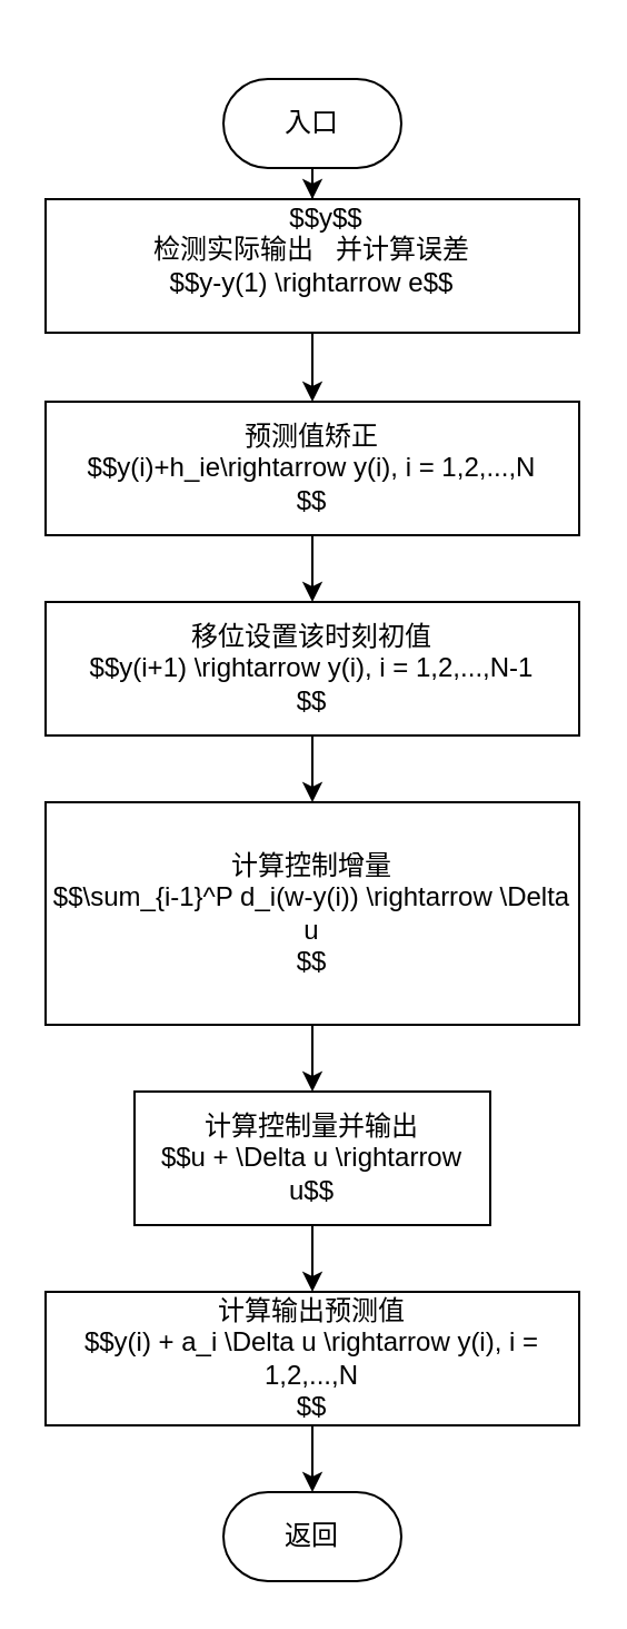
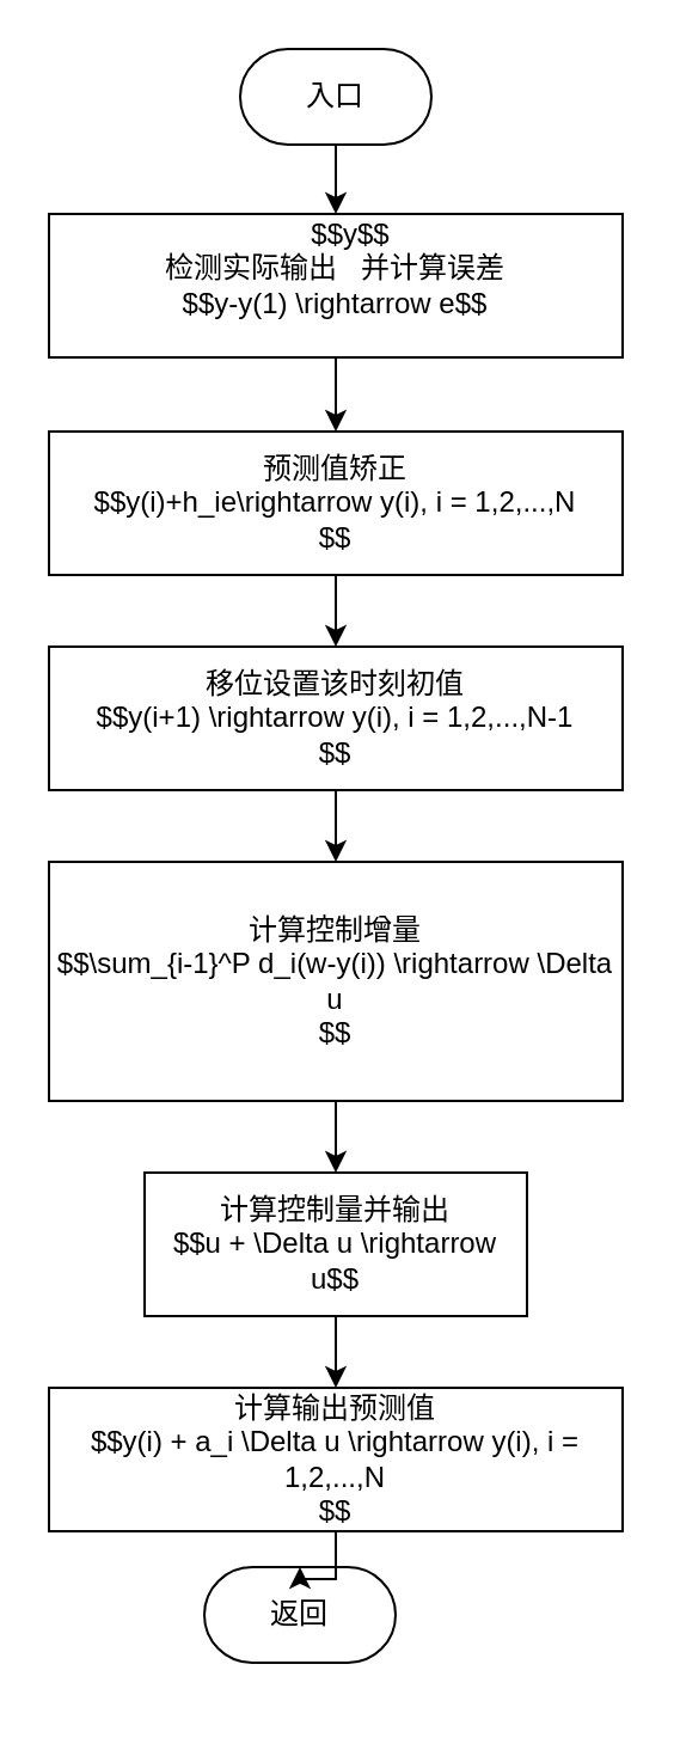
- <mxCell id="3" value="入口" style="rounded=1;whiteSpace=wrap;html=1;arcSize=50;" parent="1" vertex="1"><mxGeometry x="100" y="35" width="80" height="40" as="geometry" /></mxCell>
+ <mxCell id="3" value="入口" style="rounded=1;whiteSpace=wrap;html=1;arcSize=50;" parent="1" vertex="1"><mxGeometry x="100" y="20" width="80" height="40" as="geometry" /></mxCell>
- <mxCell id="4" value="返回" style="rounded=1;whiteSpace=wrap;html=1;arcSize=50;" parent="1" vertex="1"><mxGeometry x="100" y="670" width="80" height="40" as="geometry" /></mxCell>
+ <mxCell id="4" value="返回" style="rounded=1;whiteSpace=wrap;html=1;arcSize=50;" parent="1" vertex="1"><mxGeometry x="85" y="655" width="80" height="40" as="geometry" /></mxCell>
